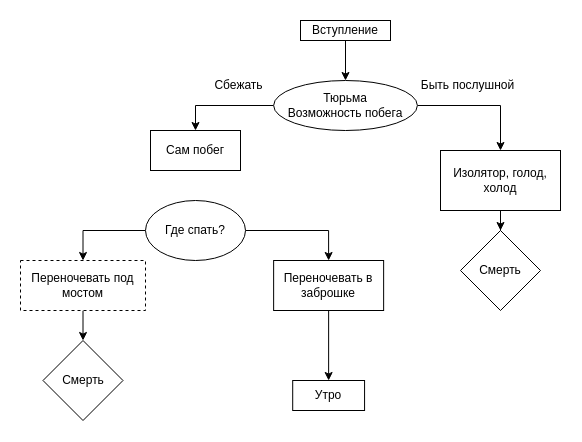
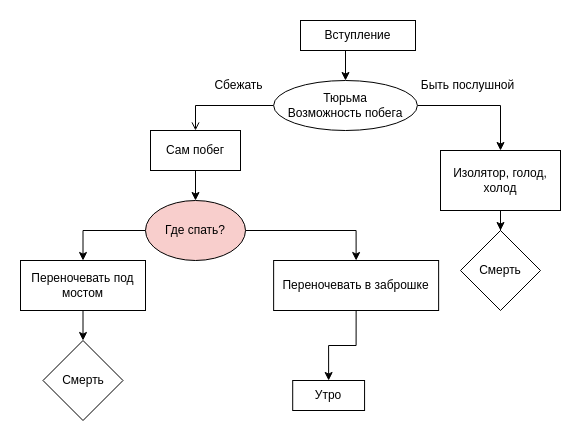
- <mxCell id="3" value="Вступление" style="rounded=0;whiteSpace=wrap;html=1;" vertex="1" parent="1"><mxGeometry x="300" y="20" width="90" height="20" as="geometry" /></mxCell>
+ <mxCell id="3" value="Вступление" style="rounded=0;whiteSpace=wrap;html=1;" vertex="1" parent="1"><mxGeometry x="300" y="20" width="115" height="30" as="geometry" /></mxCell>
- <mxCell id="5" style="edgeStyle=orthogonalEdgeStyle;rounded=0;orthogonalLoop=1;jettySize=auto;html=1;exitX=0;exitY=0.5;exitDx=0;exitDy=0;entryX=0.5;entryY=0;entryDx=0;entryDy=0;" edge="1" parent="1" source="6" target="10"><mxGeometry relative="1" as="geometry" /></mxCell>
+ <mxCell id="5" style="edgeStyle=orthogonalEdgeStyle;rounded=0;orthogonalLoop=1;jettySize=auto;html=1;exitX=0;exitY=0.5;exitDx=0;exitDy=0;entryX=0.5;entryY=0;entryDx=0;entryDy=0;endArrow=open;" edge="1" parent="1" source="6" target="10"><mxGeometry relative="1" as="geometry" /></mxCell>
+ <mxCell id="9" style="edgeStyle=orthogonalEdgeStyle;rounded=0;orthogonalLoop=1;jettySize=auto;html=1;exitX=0.5;exitY=1;exitDx=0;exitDy=0;" edge="1" parent="1" source="10" target="18"><mxGeometry relative="1" as="geometry" /></mxCell>
- <mxCell id="18" value="Где спать?" style="ellipse;whiteSpace=wrap;html=1;" vertex="1" parent="1"><mxGeometry x="145" y="200" width="100" height="60" as="geometry" /></mxCell>
+ <mxCell id="18" value="Где спать?" style="ellipse;whiteSpace=wrap;html=1;fillColor=#f8cecc;" vertex="1" parent="1"><mxGeometry x="145" y="200" width="100" height="60" as="geometry" /></mxCell>
- <mxCell id="20" value="Переночевать под мостом" style="rounded=0;whiteSpace=wrap;html=1;dashed=1;" vertex="1" parent="1"><mxGeometry x="20" y="260" width="125" height="50" as="geometry" /></mxCell>
+ <mxCell id="20" value="Переночевать под мостом" style="rounded=0;whiteSpace=wrap;html=1;" vertex="1" parent="1"><mxGeometry x="20" y="260" width="125" height="50" as="geometry" /></mxCell>
- <mxCell id="15" value="Переночевать в заброшке" style="rounded=0;whiteSpace=wrap;html=1;" vertex="1" parent="1"><mxGeometry x="273.13" y="260" width="110" height="50" as="geometry" /></mxCell>
+ <mxCell id="15" value="Переночевать в заброшке" style="rounded=0;whiteSpace=wrap;html=1;" vertex="1" parent="1"><mxGeometry x="273.13" y="260" width="165" height="50" as="geometry" /></mxCell>
